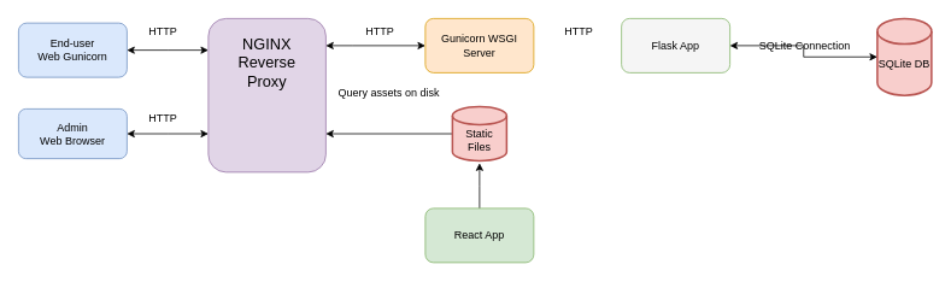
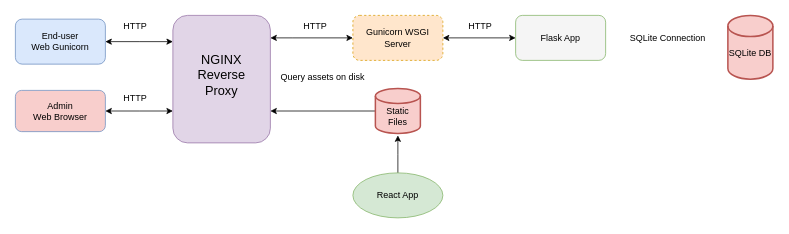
- <mxCell id="12" value="Gunicorn WSGI Server" style="rounded=1;whiteSpace=wrap;html=1;fillColor=#ffe6cc;strokeColor=#d79b00;" vertex="1" parent="1"><mxGeometry x="470" y="20" width="120" height="60" as="geometry" /></mxCell>
+ <mxCell id="12" value="Gunicorn WSGI Server" style="rounded=1;whiteSpace=wrap;html=1;fillColor=#ffe6cc;strokeColor=#d79b00;dashed=1;" vertex="1" parent="1"><mxGeometry x="470" y="20" width="120" height="60" as="geometry" /></mxCell>
+ <mxCell id="11" style="edgeStyle=orthogonalEdgeStyle;rounded=0;orthogonalLoop=1;jettySize=auto;html=1;entryX=0;entryY=0.5;entryDx=0;entryDy=0;startArrow=classic;startFill=1;" edge="1" parent="1" source="12" target="14"><mxGeometry relative="1" as="geometry" /></mxCell>
- <mxCell id="17" style="edgeStyle=orthogonalEdgeStyle;rounded=0;orthogonalLoop=1;jettySize=auto;html=1;entryX=0;entryY=0.5;entryDx=0;entryDy=0;entryPerimeter=0;startArrow=classic;startFill=1;" edge="1" parent="1" source="14" target="16"><mxGeometry relative="1" as="geometry" /></mxCell>
- <mxCell id="6" value="&lt;font style=&quot;font-size: 17px;&quot;&gt;NGINX Reverse Proxy&lt;/font&gt;" style="text;html=1;strokeColor=none;fillColor=none;align=center;verticalAlign=middle;whiteSpace=wrap;rounded=0;" vertex="1" parent="1"><mxGeometry x="265" y="55" width="60" height="30" as="geometry" /></mxCell>
+ <mxCell id="6" value="&lt;font style=&quot;font-size: 17px;&quot;&gt;NGINX Reverse Proxy&lt;/font&gt;" style="text;html=1;strokeColor=none;fillColor=none;align=center;verticalAlign=middle;whiteSpace=wrap;rounded=0;" vertex="1" parent="1"><mxGeometry x="265" y="85" width="60" height="30" as="geometry" /></mxCell>
- <mxCell id="8" value="&lt;div&gt;Admin&lt;/div&gt;&lt;div&gt;Web Browser&lt;/div&gt;" style="rounded=1;whiteSpace=wrap;html=1;fillColor=#dae8fc;strokeColor=#6c8ebf;" vertex="1" parent="1"><mxGeometry x="20" y="120" width="120" height="55" as="geometry" /></mxCell>
+ <mxCell id="8" value="&lt;div&gt;Admin&lt;/div&gt;&lt;div&gt;Web Browser&lt;/div&gt;" style="rounded=1;whiteSpace=wrap;html=1;fillColor=#f8cecc;strokeColor=#6c8ebf;" vertex="1" parent="1"><mxGeometry x="20" y="120" width="120" height="55" as="geometry" /></mxCell>
- <mxCell id="23" value="React App" style="rounded=1;whiteSpace=wrap;html=1;fillColor=#d5e8d4;strokeColor=#82b366;" vertex="1" parent="1"><mxGeometry x="470" y="230" width="120" height="60" as="geometry" /></mxCell>
+ <mxCell id="23" value="React App" style="ellipse;whiteSpace=wrap;html=1;fillColor=#d5e8d4;strokeColor=#82b366;" vertex="1" parent="1"><mxGeometry x="470" y="230" width="120" height="60" as="geometry" /></mxCell>
